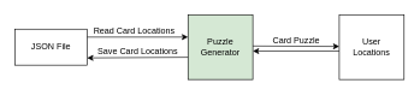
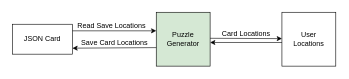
- <mxCell id="7" value="Read Card Locations" style="text;html=1;align=center;verticalAlign=middle;resizable=0;points=[];;autosize=1;" vertex="1" parent="1"><mxGeometry x="120" y="32" width="130" height="20" as="geometry" /></mxCell>
+ <mxCell id="7" value="Read Save Locations" style="text;html=1;align=center;verticalAlign=middle;resizable=0;points=[];;autosize=1;" vertex="1" parent="1"><mxGeometry x="120" y="32" width="130" height="20" as="geometry" /></mxCell>
- <mxCell id="8" value="Card Puzzle" style="text;html=1;align=center;verticalAlign=middle;resizable=0;points=[];;autosize=1;" vertex="1" parent="1"><mxGeometry x="360" y="46" width="100" height="20" as="geometry" /></mxCell>
+ <mxCell id="8" value="Card Locations" style="text;html=1;align=center;verticalAlign=middle;resizable=0;points=[];;autosize=1;" vertex="1" parent="1"><mxGeometry x="360" y="46" width="100" height="20" as="geometry" /></mxCell>
- <mxCell id="2" value="JSON File" style="rounded=0;whiteSpace=wrap;html=1;" vertex="1" parent="1"><mxGeometry x="20" y="40" width="100" height="50" as="geometry" /></mxCell>
+ <mxCell id="2" value="JSON Card" style="rounded=0;whiteSpace=wrap;html=1;" vertex="1" parent="1"><mxGeometry x="20" y="40" width="100" height="50" as="geometry" /></mxCell>
